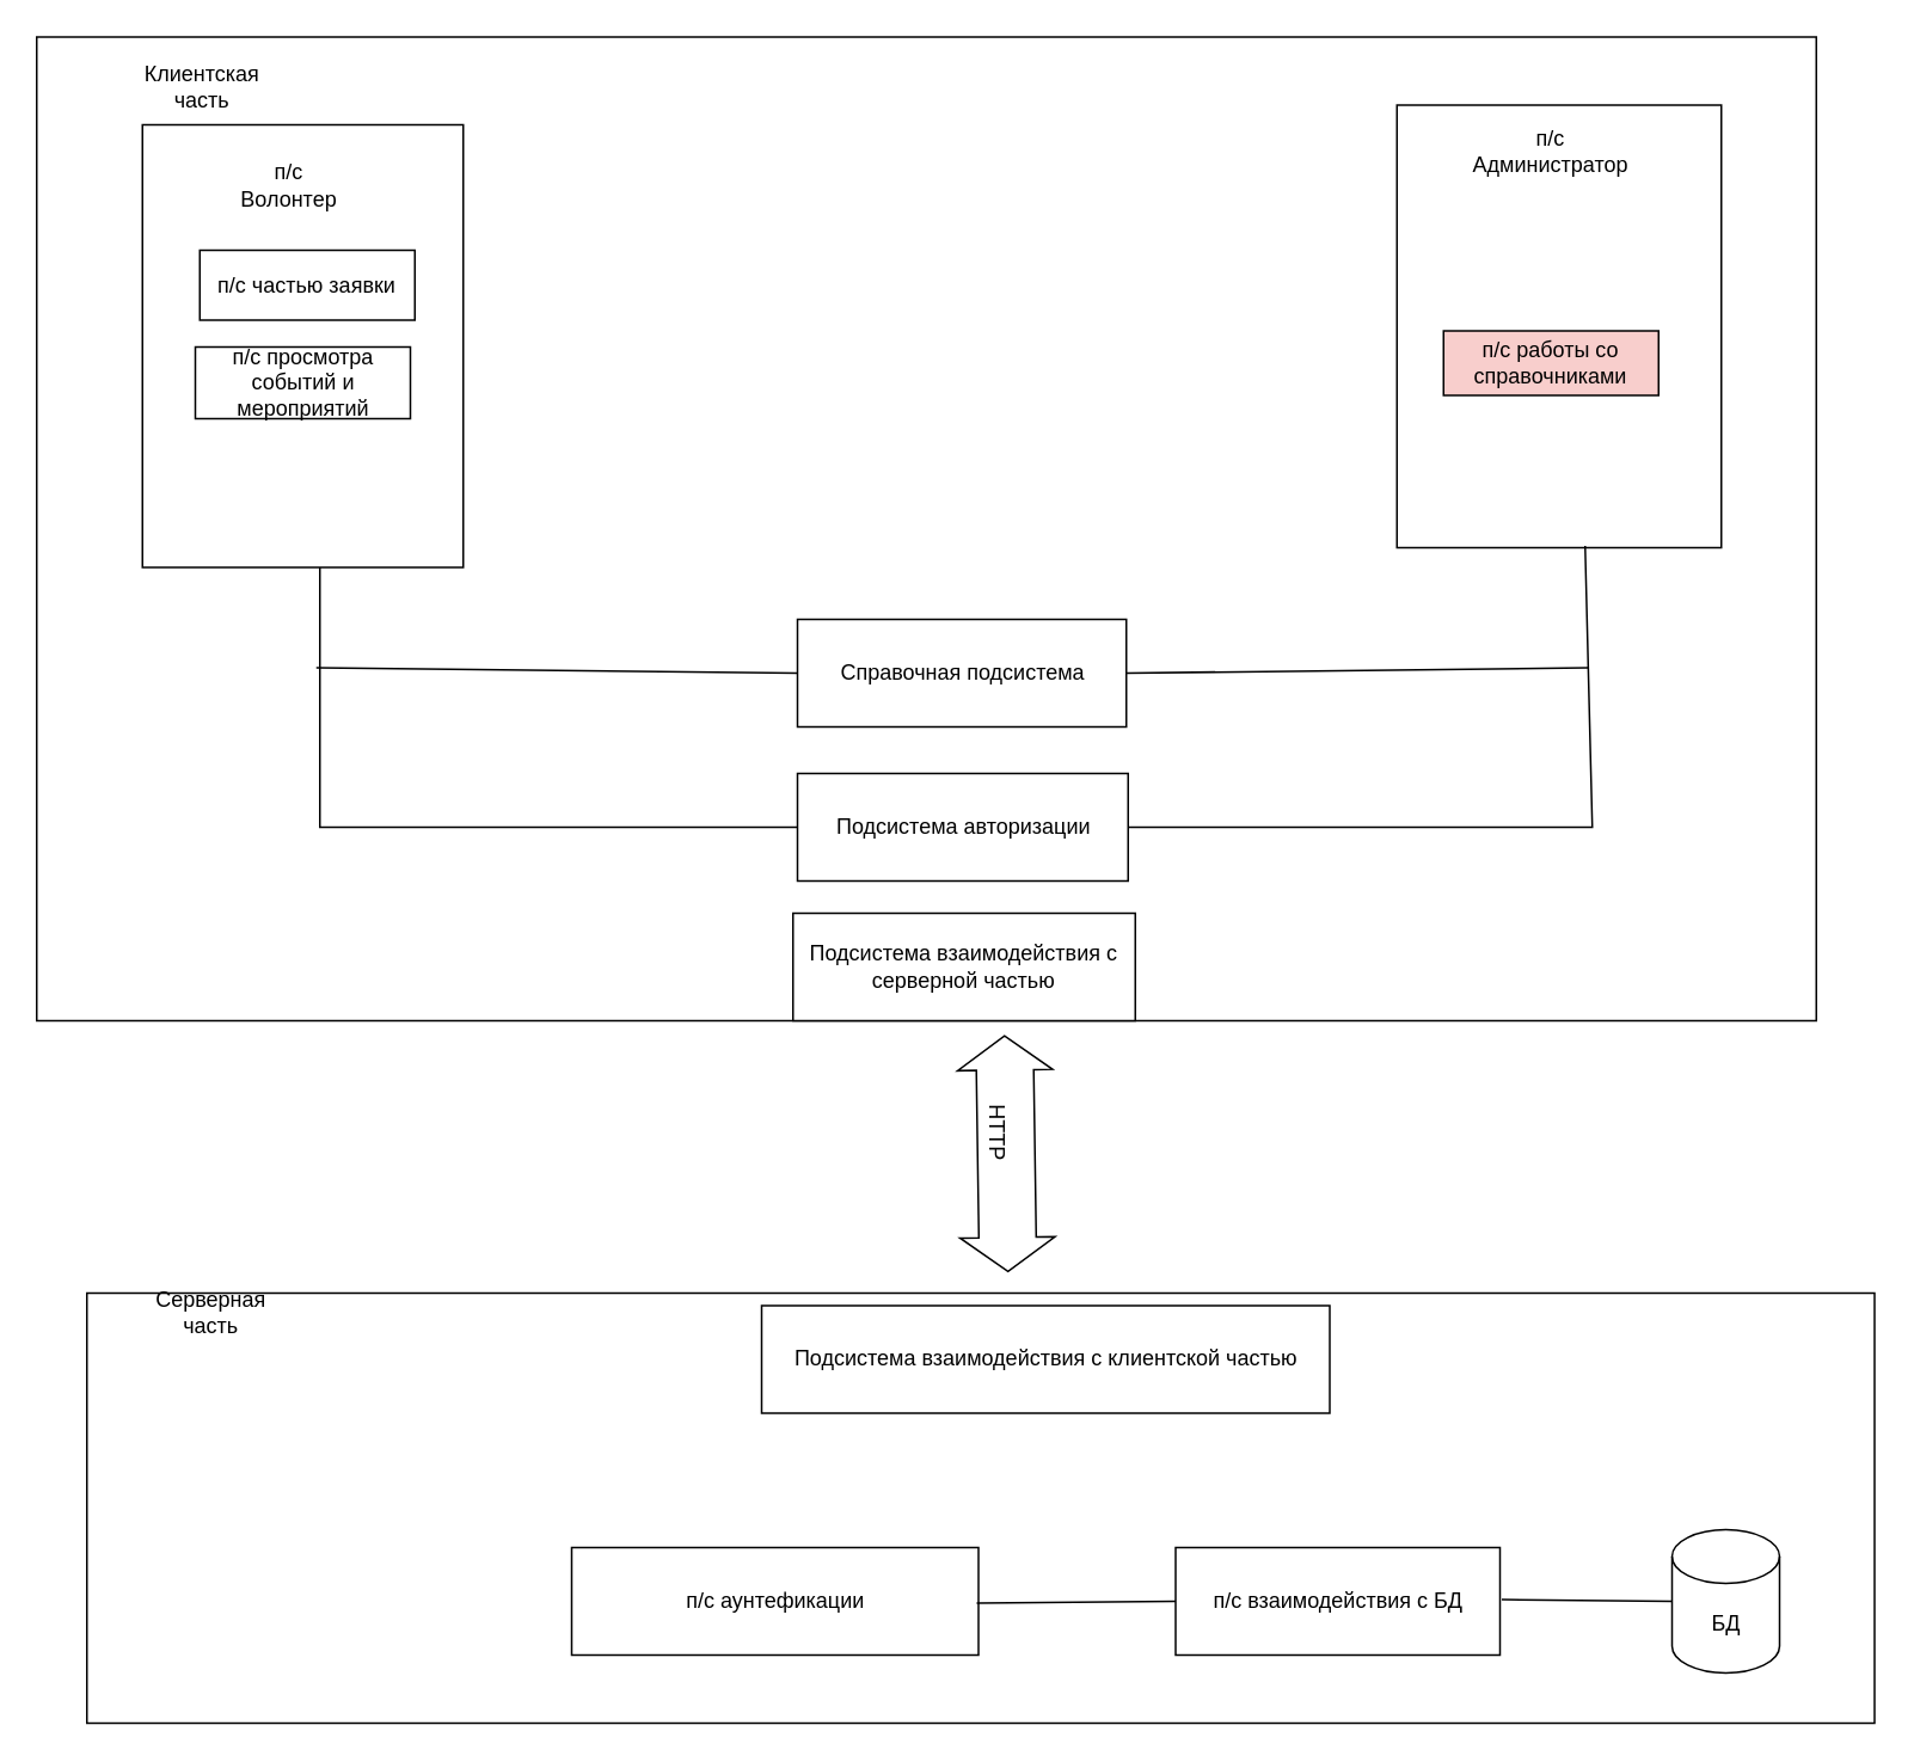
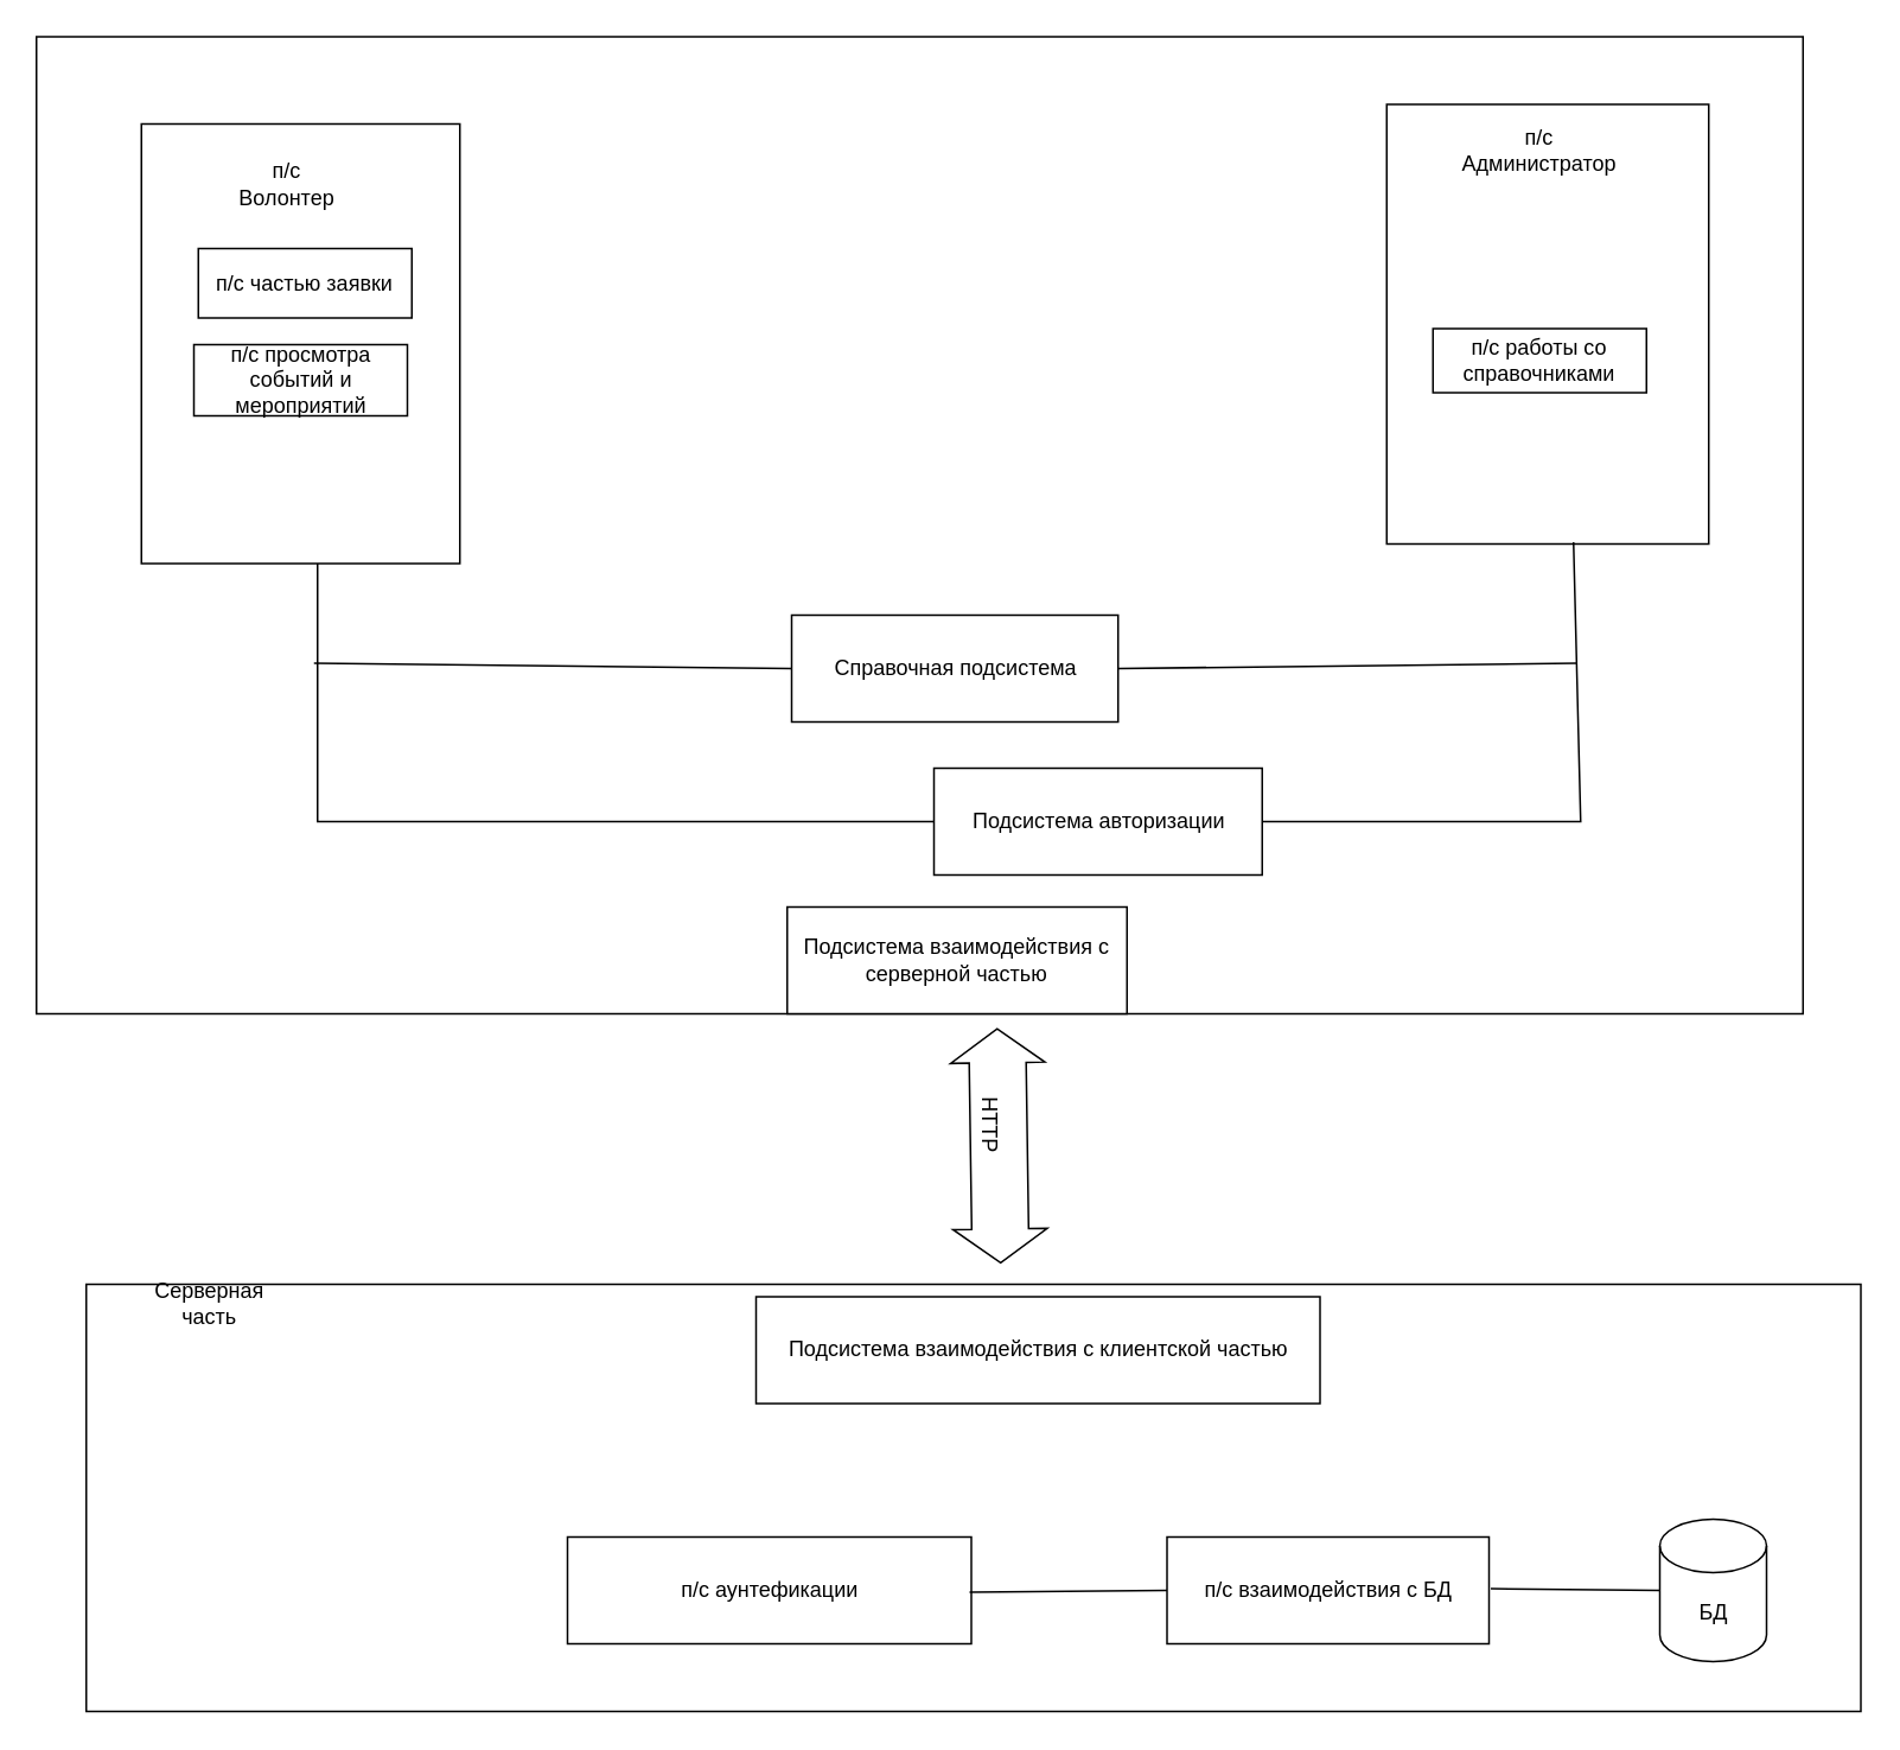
- <mxCell id="3" value="Клиентская часть" style="text;html=1;align=center;verticalAlign=middle;whiteSpace=wrap;rounded=0;" parent="1" vertex="1"><mxGeometry x="67" y="33" width="91" height="30" as="geometry" /></mxCell>
- <mxCell id="27" value="п/с работы со справочниками" style="rounded=0;whiteSpace=wrap;html=1;fillColor=#f8cecc;" parent="1" vertex="1"><mxGeometry x="805" y="184" width="120" height="36" as="geometry" /></mxCell>
+ <mxCell id="27" value="п/с работы со справочниками" style="rounded=0;whiteSpace=wrap;html=1;" parent="1" vertex="1"><mxGeometry x="805" y="184" width="120" height="36" as="geometry" /></mxCell>
- <mxCell id="14" value="Подсистема авторизации" style="rounded=0;whiteSpace=wrap;html=1;" parent="1" vertex="1"><mxGeometry x="444.5" y="431" width="184.5" height="60" as="geometry" /></mxCell>
+ <mxCell id="14" value="Подсистема авторизации" style="rounded=0;whiteSpace=wrap;html=1;" parent="1" vertex="1"><mxGeometry x="524.5" y="431" width="184.5" height="60" as="geometry" /></mxCell>
